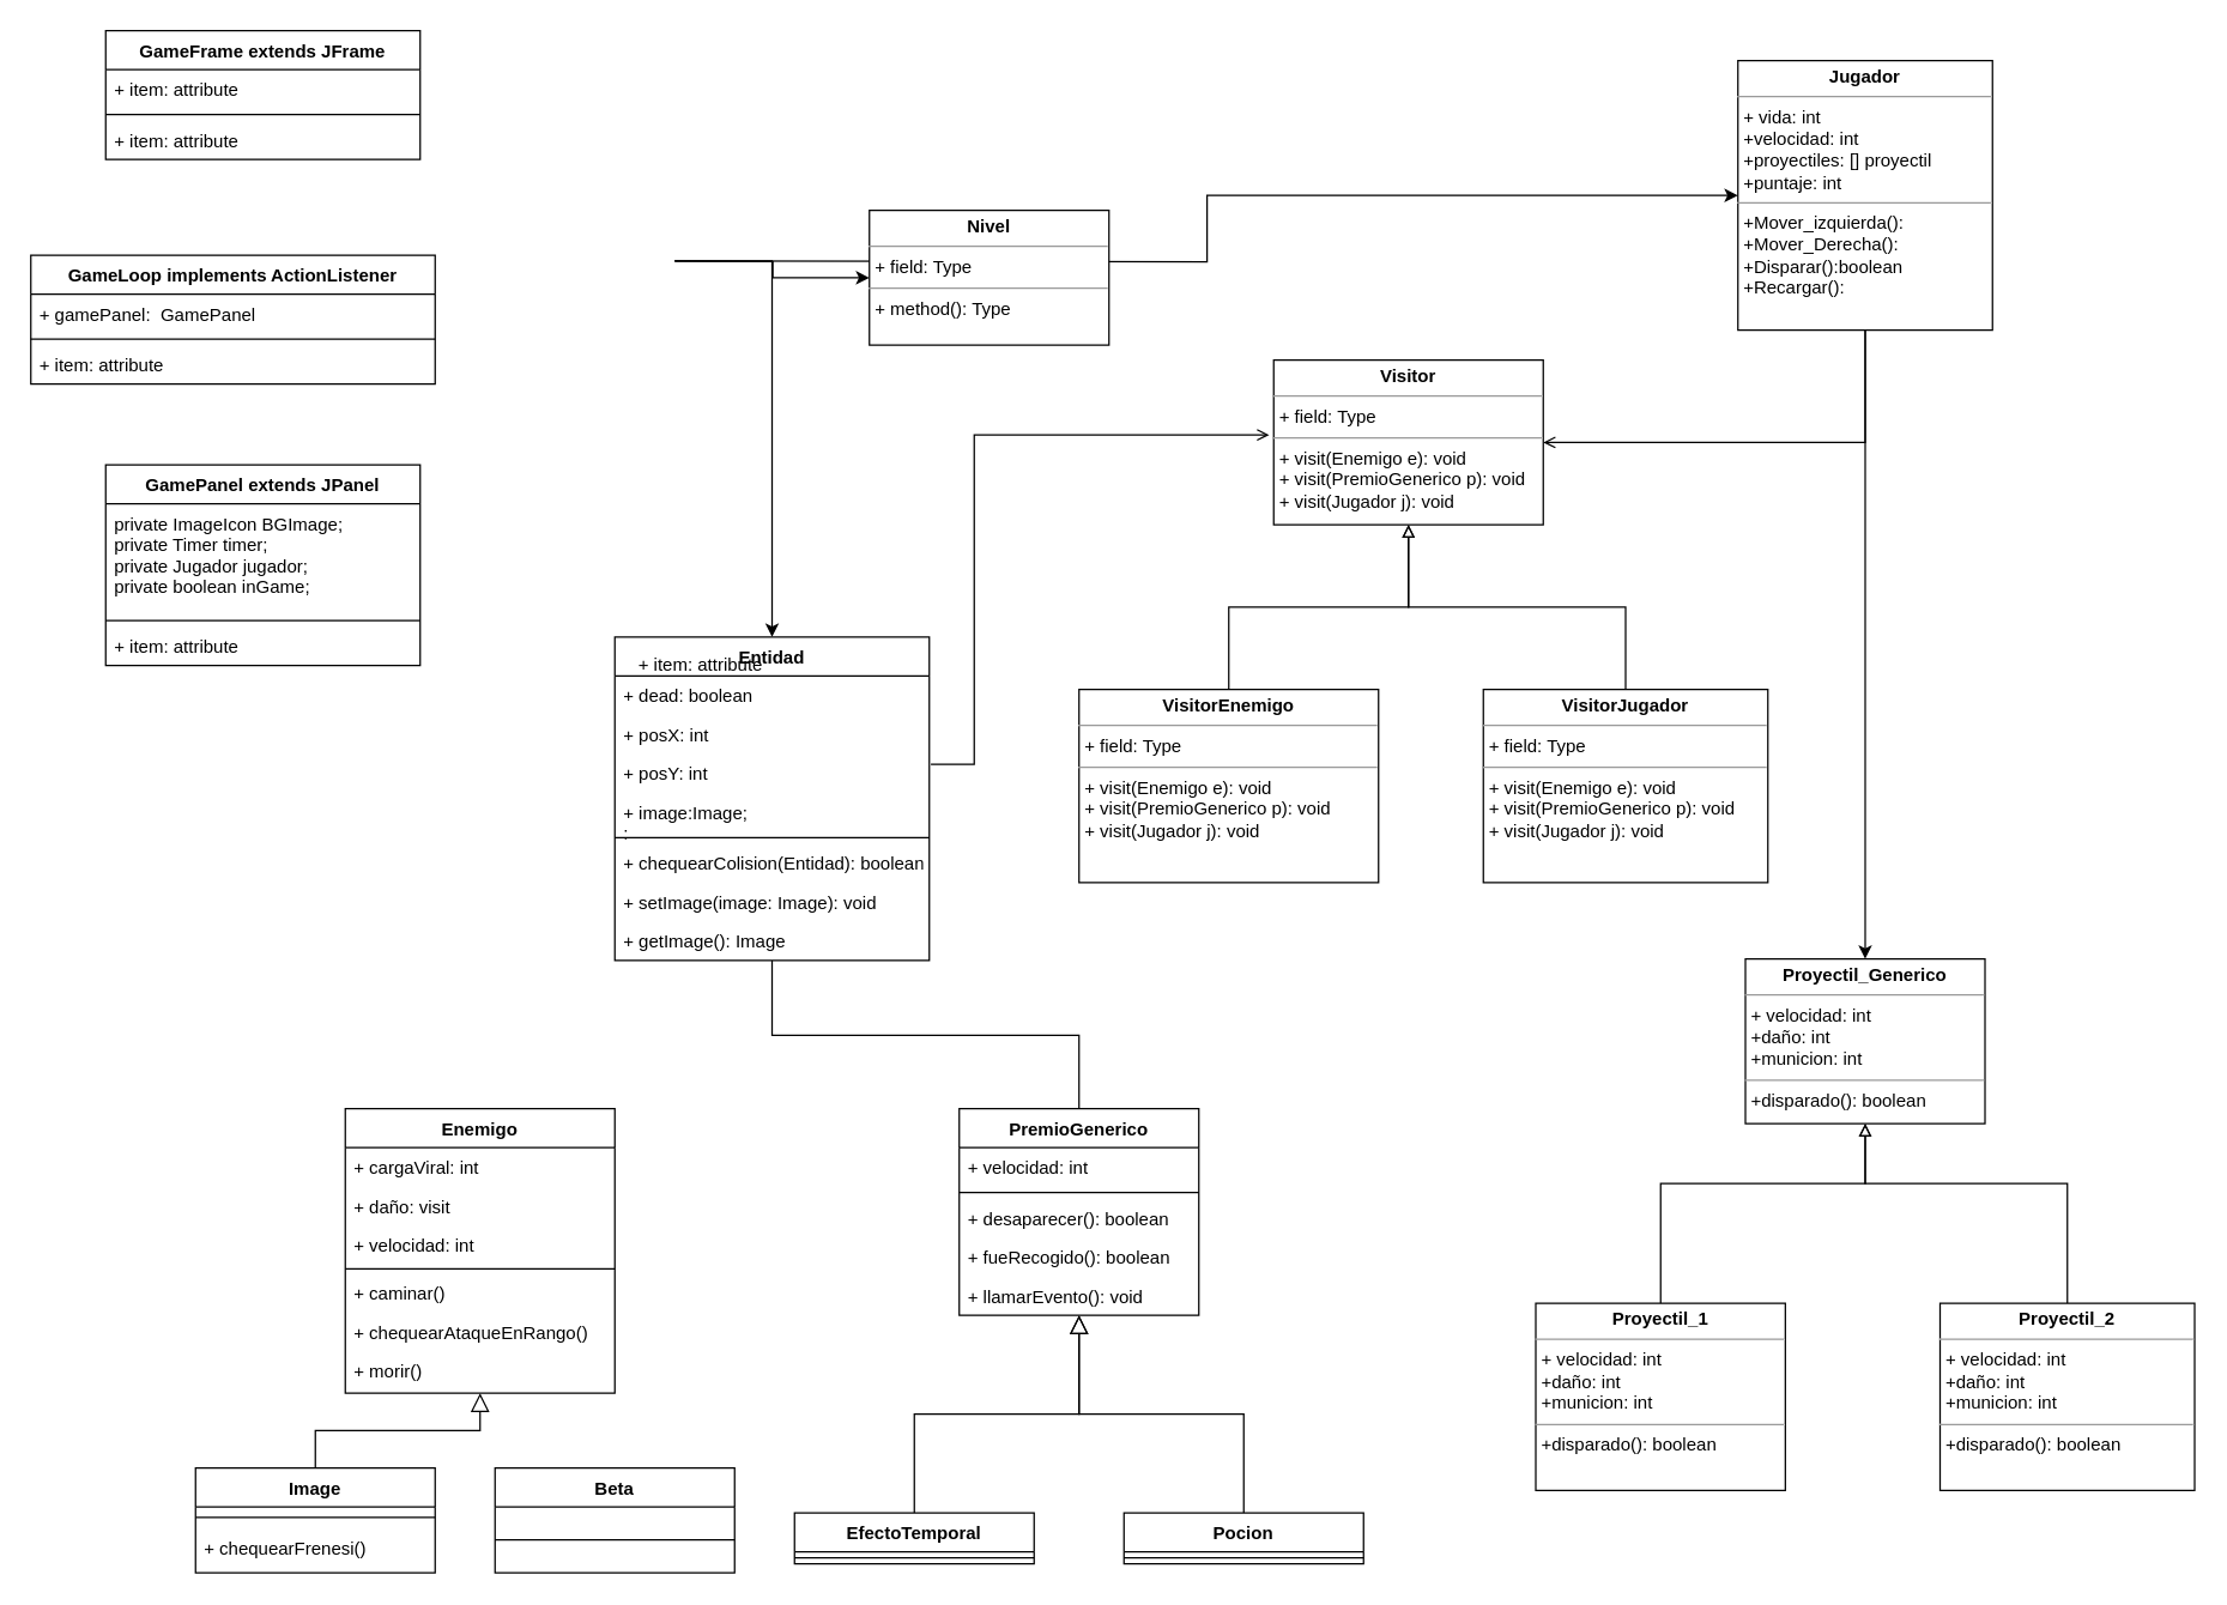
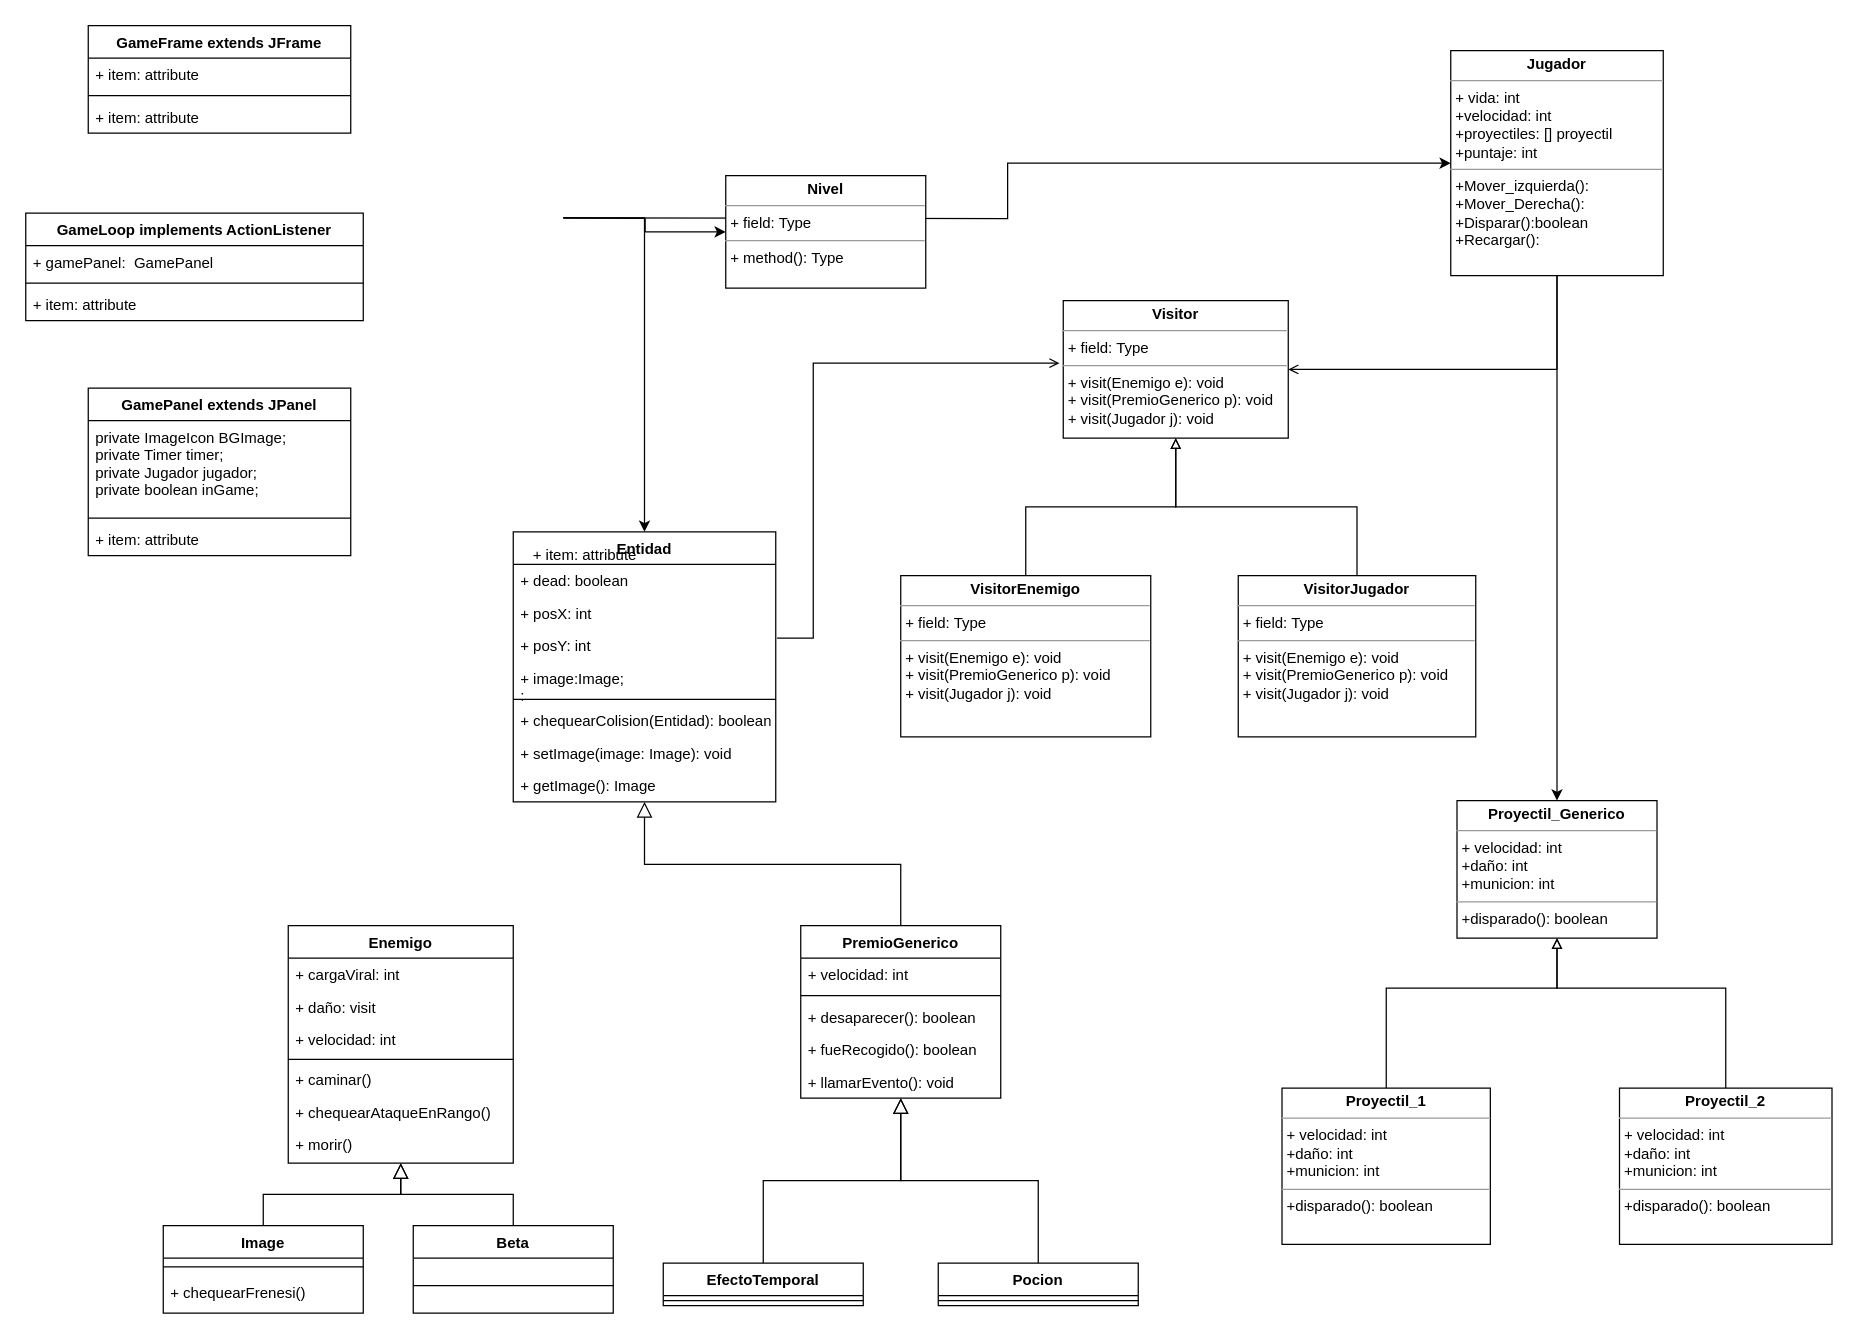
- <mxCell id="28" value="" style="endArrow=none;endSize=10;endFill=0;shadow=0;strokeWidth=1;rounded=0;edgeStyle=elbowEdgeStyle;elbow=vertical;exitX=0.5;exitY=0;exitDx=0;exitDy=0;" parent="1" source="29" edge="1" target="19"><mxGeometry width="160" relative="1" as="geometry"><mxPoint x="320" y="740" as="sourcePoint" /><mxPoint x="520" y="590" as="targetPoint" /></mxGeometry></mxCell>
+ <mxCell id="28" value="" style="endArrow=block;endSize=10;endFill=0;shadow=0;strokeWidth=1;rounded=0;edgeStyle=elbowEdgeStyle;elbow=vertical;exitX=0.5;exitY=0;exitDx=0;exitDy=0;" parent="1" source="29" edge="1" target="19"><mxGeometry width="160" relative="1" as="geometry"><mxPoint x="320" y="740" as="sourcePoint" /><mxPoint x="520" y="590" as="targetPoint" /></mxGeometry></mxCell>
+ <mxCell id="3" value="" style="endArrow=block;endSize=10;endFill=0;shadow=0;strokeWidth=1;rounded=0;edgeStyle=elbowEdgeStyle;elbow=vertical;" parent="1" source="17" target="6" edge="1"><mxGeometry width="160" relative="1" as="geometry"><mxPoint x="220" y="993" as="sourcePoint" /><mxPoint x="320" y="891" as="targetPoint" /></mxGeometry></mxCell>
